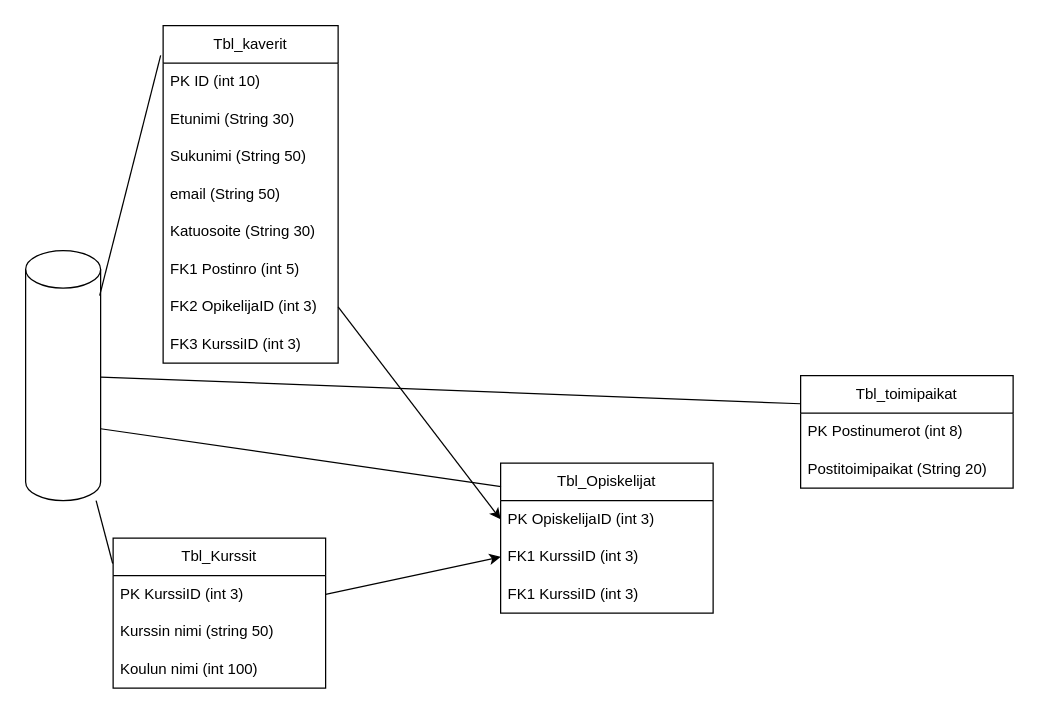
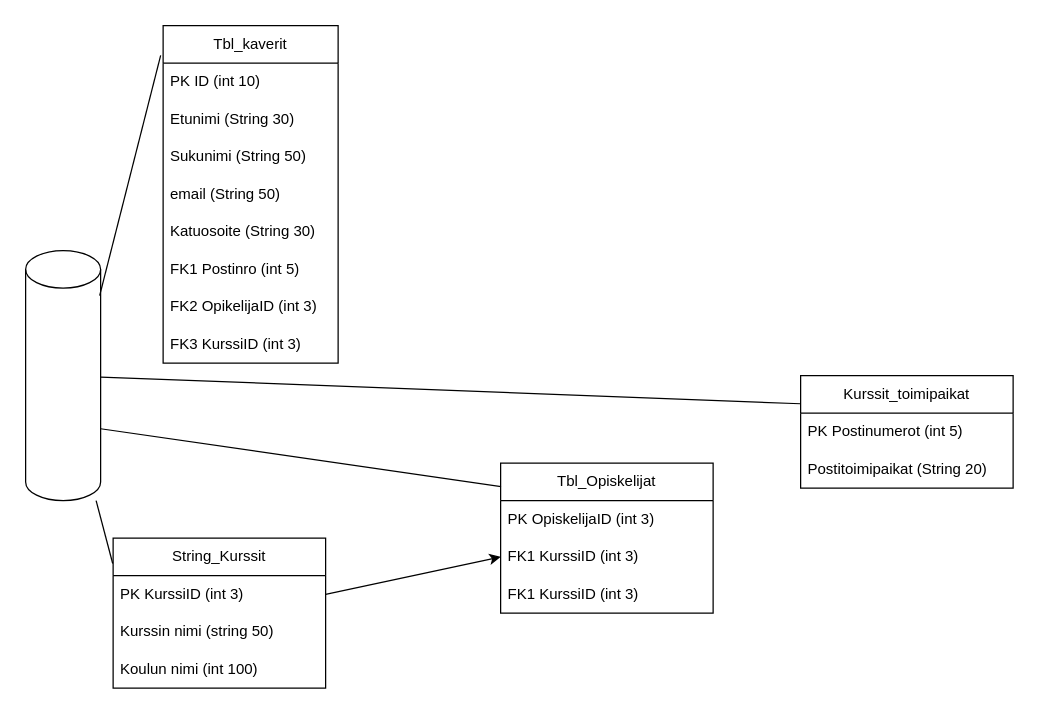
- <mxCell id="11" value="Tbl_toimipaikat" style="swimlane;fontStyle=0;childLayout=stackLayout;horizontal=1;startSize=30;horizontalStack=0;resizeParent=1;resizeParentMax=0;resizeLast=0;collapsible=1;marginBottom=0;whiteSpace=wrap;html=1;" vertex="1" parent="1"><mxGeometry x="640" y="300" width="170" height="90" as="geometry" /></mxCell>
+ <mxCell id="11" value="Kurssit_toimipaikat" style="swimlane;fontStyle=0;childLayout=stackLayout;horizontal=1;startSize=30;horizontalStack=0;resizeParent=1;resizeParentMax=0;resizeLast=0;collapsible=1;marginBottom=0;whiteSpace=wrap;html=1;" vertex="1" parent="1"><mxGeometry x="640" y="300" width="170" height="90" as="geometry" /></mxCell>
- <mxCell id="28" value="" style="endArrow=classic;html=1;rounded=0;exitX=1;exitY=0.5;exitDx=0;exitDy=0;entryX=0;entryY=0.5;entryDx=0;entryDy=0;" edge="1" parent="1" source="9" target="19"><mxGeometry width="50" height="50" relative="1" as="geometry"><mxPoint x="410" y="310" as="sourcePoint" /><mxPoint x="460" y="260" as="targetPoint" /></mxGeometry></mxCell>
- <mxCell id="12" value="PK Postinumerot (int 8)" style="text;strokeColor=none;fillColor=none;align=left;verticalAlign=middle;spacingLeft=4;spacingRight=4;overflow=hidden;points=[[0,0.5],[1,0.5]];portConstraint=eastwest;rotatable=0;whiteSpace=wrap;html=1;" vertex="1" parent="11"><mxGeometry y="30" width="170" height="30" as="geometry" /></mxCell>
+ <mxCell id="12" value="PK Postinumerot (int 5)" style="text;strokeColor=none;fillColor=none;align=left;verticalAlign=middle;spacingLeft=4;spacingRight=4;overflow=hidden;points=[[0,0.5],[1,0.5]];portConstraint=eastwest;rotatable=0;whiteSpace=wrap;html=1;" vertex="1" parent="11"><mxGeometry y="30" width="170" height="30" as="geometry" /></mxCell>
- <mxCell id="14" value="Tbl_Kurssit" style="swimlane;fontStyle=0;childLayout=stackLayout;horizontal=1;startSize=30;horizontalStack=0;resizeParent=1;resizeParentMax=0;resizeLast=0;collapsible=1;marginBottom=0;whiteSpace=wrap;html=1;" vertex="1" parent="1"><mxGeometry x="90" y="430" width="170" height="120" as="geometry" /></mxCell>
+ <mxCell id="14" value="String_Kurssit" style="swimlane;fontStyle=0;childLayout=stackLayout;horizontal=1;startSize=30;horizontalStack=0;resizeParent=1;resizeParentMax=0;resizeLast=0;collapsible=1;marginBottom=0;whiteSpace=wrap;html=1;" vertex="1" parent="1"><mxGeometry x="90" y="430" width="170" height="120" as="geometry" /></mxCell>
